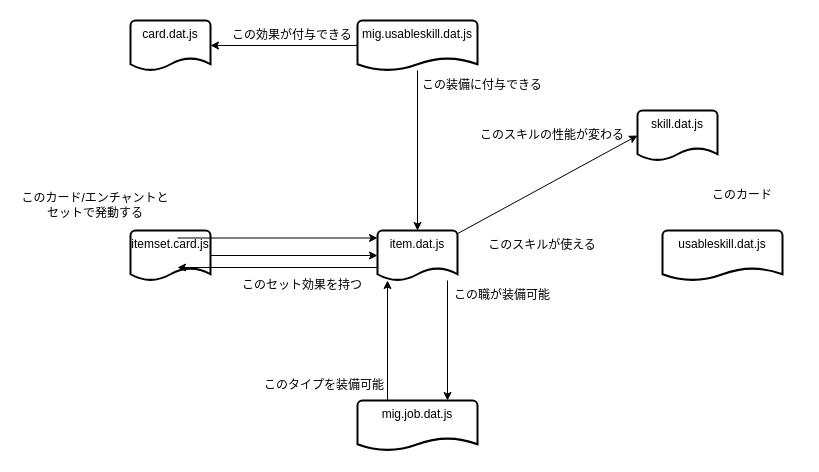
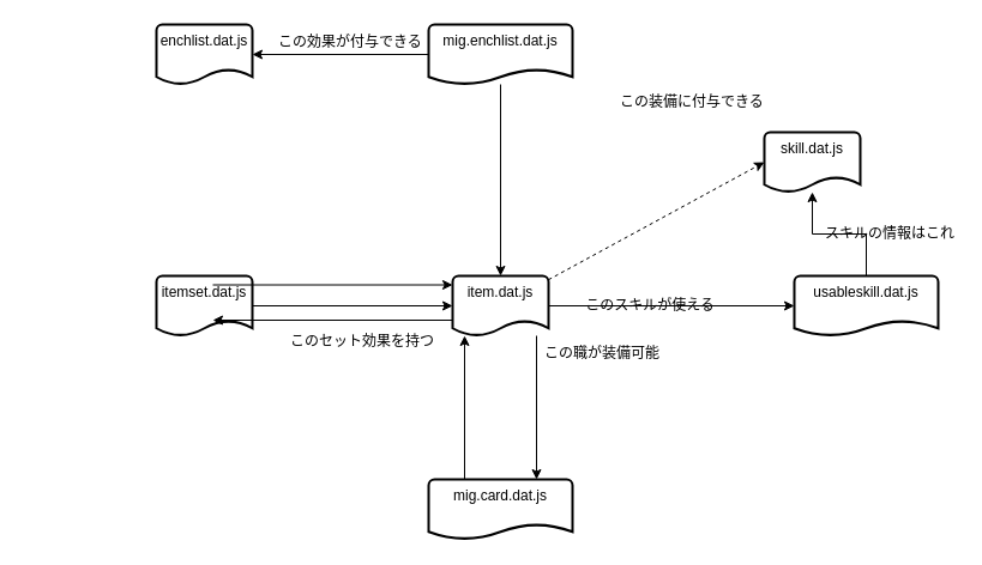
- <mxCell id="6" value="card.dat.js" style="strokeWidth=2;html=1;shape=mxgraph.flowchart.document2;whiteSpace=wrap;size=0.25;verticalAlign=top;horizontal=1;" parent="1" vertex="1"><mxGeometry x="130" y="20" width="80" height="50" as="geometry" /></mxCell>
+ <mxCell id="6" value="enchlist.dat.js" style="strokeWidth=2;html=1;shape=mxgraph.flowchart.document2;whiteSpace=wrap;size=0.25;verticalAlign=top;horizontal=1;" parent="1" vertex="1"><mxGeometry x="130" y="20" width="80" height="50" as="geometry" /></mxCell>
- <mxCell id="9" value="mig.usableskill.dat.js" style="strokeWidth=2;html=1;shape=mxgraph.flowchart.document2;whiteSpace=wrap;size=0.25;verticalAlign=top;horizontal=1;" parent="1" vertex="1"><mxGeometry x="357" y="20" width="120" height="50" as="geometry" /></mxCell>
+ <mxCell id="9" value="mig.enchlist.dat.js" style="strokeWidth=2;html=1;shape=mxgraph.flowchart.document2;whiteSpace=wrap;size=0.25;verticalAlign=top;horizontal=1;" parent="1" vertex="1"><mxGeometry x="357" y="20" width="120" height="50" as="geometry" /></mxCell>
- <mxCell id="22" value="この装備に付与できる" style="text;html=1;strokeColor=none;fillColor=none;align=center;verticalAlign=middle;whiteSpace=wrap;rounded=0;" parent="1" vertex="1"><mxGeometry x="407" y="70" width="150" height="30" as="geometry" /></mxCell>
+ <mxCell id="22" value="この装備に付与できる" style="text;html=1;strokeColor=none;fillColor=none;align=center;verticalAlign=middle;whiteSpace=wrap;rounded=0;" parent="1" vertex="1"><mxGeometry x="502" y="70" width="150" height="30" as="geometry" /></mxCell>
- <mxCell id="21" value="このスキルの性能が変わる" style="text;html=1;strokeColor=none;fillColor=none;align=center;verticalAlign=middle;whiteSpace=wrap;rounded=0;" parent="1" vertex="1"><mxGeometry x="477" y="120" width="150" height="30" as="geometry" /></mxCell>
- <mxCell id="13" style="rounded=0;orthogonalLoop=1;jettySize=auto;html=1;entryX=0;entryY=0.5;entryDx=0;entryDy=0;entryPerimeter=0;" parent="1" source="3" target="12" edge="1"><mxGeometry relative="1" as="geometry" /></mxCell>
+ <mxCell id="13" style="rounded=0;orthogonalLoop=1;jettySize=auto;html=1;entryX=0;entryY=0.5;entryDx=0;entryDy=0;entryPerimeter=0;dashed=1;" parent="1" source="3" target="12" edge="1"><mxGeometry relative="1" as="geometry" /></mxCell>
+ <mxCell id="10" style="edgeStyle=orthogonalEdgeStyle;rounded=0;orthogonalLoop=1;jettySize=auto;html=1;" parent="1" source="11" target="12" edge="1"><mxGeometry relative="1" as="geometry" /></mxCell>
- <mxCell id="20" value="このカード" style="text;html=1;strokeColor=none;fillColor=none;align=center;verticalAlign=middle;whiteSpace=wrap;rounded=0;" parent="1" vertex="1"><mxGeometry x="687" y="180" width="110" height="30" as="geometry" /></mxCell>
+ <mxCell id="20" value="スキルの情報はこれ" style="text;html=1;strokeColor=none;fillColor=none;align=center;verticalAlign=middle;whiteSpace=wrap;rounded=0;" parent="1" vertex="1"><mxGeometry x="687" y="180" width="110" height="30" as="geometry" /></mxCell>
- <mxCell id="24" value="このカード/エンチャントとセットで発動する" style="text;html=1;strokeColor=none;fillColor=none;align=center;verticalAlign=middle;whiteSpace=wrap;rounded=0;" parent="1" vertex="1"><mxGeometry x="20" y="190" width="150" height="30" as="geometry" /></mxCell>
- <mxCell id="19" value="このスキルが使える" style="text;html=1;strokeColor=none;fillColor=none;align=center;verticalAlign=middle;whiteSpace=wrap;rounded=0;" parent="1" vertex="1"><mxGeometry x="487" y="230" width="110" height="30" as="geometry" /></mxCell>
+ <mxCell id="19" value="このスキルが使える" style="text;html=1;strokeColor=none;fillColor=none;align=center;verticalAlign=middle;whiteSpace=wrap;rounded=0;" parent="1" vertex="1"><mxGeometry x="487" y="240" width="110" height="30" as="geometry" /></mxCell>
- <mxCell id="5" value="itemset.card.js" style="strokeWidth=2;html=1;shape=mxgraph.flowchart.document2;whiteSpace=wrap;size=0.25;verticalAlign=top;horizontal=1;" parent="1" vertex="1"><mxGeometry x="130" y="230" width="80" height="50" as="geometry" /></mxCell>
+ <mxCell id="5" value="itemset.dat.js" style="strokeWidth=2;html=1;shape=mxgraph.flowchart.document2;whiteSpace=wrap;size=0.25;verticalAlign=top;horizontal=1;" parent="1" vertex="1"><mxGeometry x="130" y="230" width="80" height="50" as="geometry" /></mxCell>
+ <mxCell id="14" style="edgeStyle=orthogonalEdgeStyle;rounded=0;orthogonalLoop=1;jettySize=auto;html=1;entryX=0;entryY=0.5;entryDx=0;entryDy=0;entryPerimeter=0;" parent="1" source="3" target="11" edge="1"><mxGeometry relative="1" as="geometry" /></mxCell>
- <mxCell id="17" value="このタイプを装備可能" style="text;html=1;strokeColor=none;fillColor=none;align=center;verticalAlign=middle;whiteSpace=wrap;rounded=0;" parent="1" vertex="1"><mxGeometry x="257" y="370" width="134" height="30" as="geometry" /></mxCell>
- <mxCell id="15" value="mig.job.dat.js" style="strokeWidth=2;html=1;shape=mxgraph.flowchart.document2;whiteSpace=wrap;size=0.25;verticalAlign=top;horizontal=1;" parent="1" vertex="1"><mxGeometry x="357" y="400" width="120" height="50" as="geometry" /></mxCell>
+ <mxCell id="15" value="mig.card.dat.js" style="strokeWidth=2;html=1;shape=mxgraph.flowchart.document2;whiteSpace=wrap;size=0.25;verticalAlign=top;horizontal=1;" parent="1" vertex="1"><mxGeometry x="357" y="400" width="120" height="50" as="geometry" /></mxCell>
